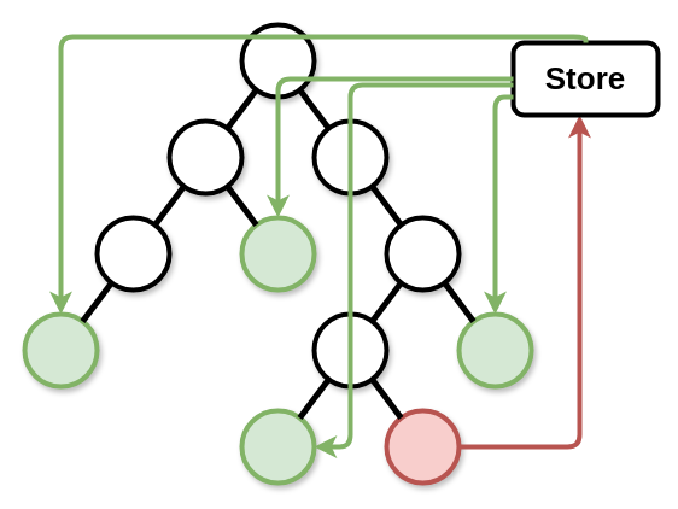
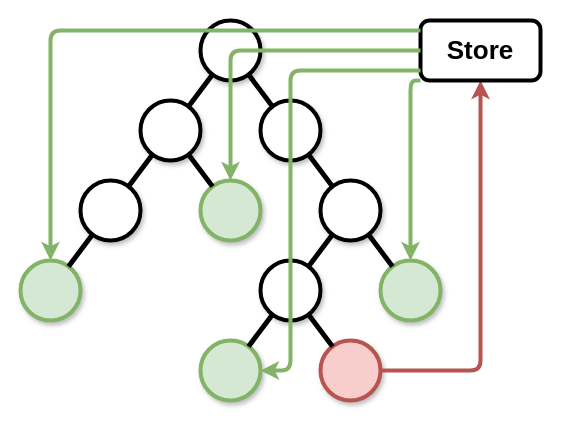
- <mxCell id="24" value="&lt;font style=&quot;font-size: 26px&quot;&gt;&lt;b&gt;Store&lt;/b&gt;&lt;/font&gt;" style="rounded=1;whiteSpace=wrap;html=1;strokeWidth=4;" vertex="1" parent="1"><mxGeometry x="425" y="35" width="120" height="60" as="geometry" /></mxCell>
+ <mxCell id="24" value="&lt;font style=&quot;font-size: 26px&quot;&gt;&lt;b&gt;Store&lt;/b&gt;&lt;/font&gt;" style="rounded=1;whiteSpace=wrap;html=1;strokeWidth=4;" vertex="1" parent="1"><mxGeometry x="420" y="20" width="120" height="60" as="geometry" /></mxCell>
